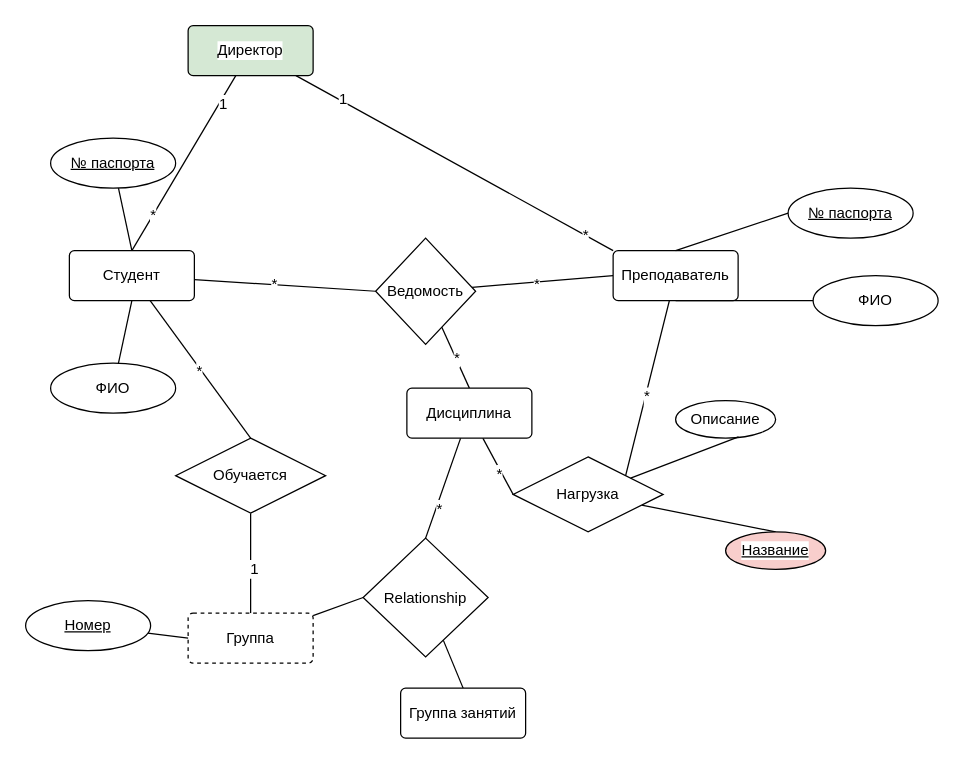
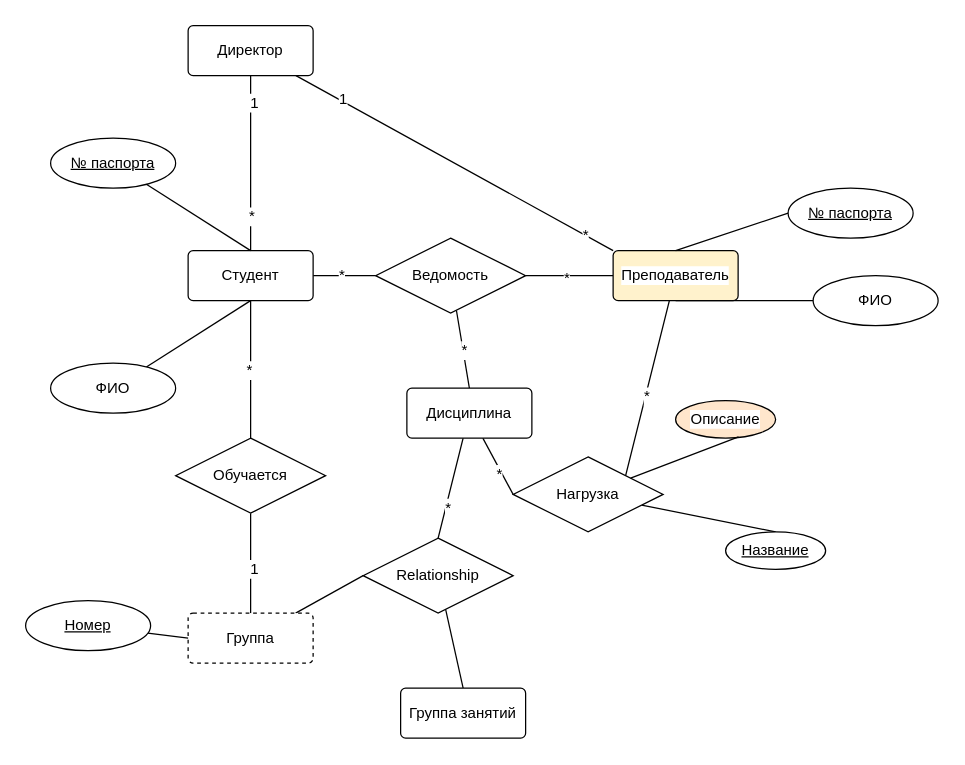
- <mxCell id="38" value="Директор" style="rounded=1;arcSize=10;whiteSpace=wrap;html=1;align=center;fontFamily=Helvetica;fontSize=12;fontColor=default;labelBackgroundColor=default;fillColor=#d5e8d4;" vertex="1" parent="1"><mxGeometry x="150" y="20" width="100" height="40" as="geometry" /></mxCell>
+ <mxCell id="38" value="Директор" style="rounded=1;arcSize=10;whiteSpace=wrap;html=1;align=center;fontFamily=Helvetica;fontSize=12;fontColor=default;labelBackgroundColor=default;" vertex="1" parent="1"><mxGeometry x="150" y="20" width="100" height="40" as="geometry" /></mxCell>
- <mxCell id="14" value="Студент" style="rounded=1;arcSize=10;whiteSpace=wrap;html=1;align=center;fontFamily=Helvetica;fontSize=12;fontColor=default;labelBackgroundColor=default;" vertex="1" parent="1"><mxGeometry x="55" y="200" width="100" height="40" as="geometry" /></mxCell>
+ <mxCell id="14" value="Студент" style="rounded=1;arcSize=10;whiteSpace=wrap;html=1;align=center;fontFamily=Helvetica;fontSize=12;fontColor=default;labelBackgroundColor=default;" vertex="1" parent="1"><mxGeometry x="150" y="200" width="100" height="40" as="geometry" /></mxCell>
- <mxCell id="17" value="Преподаватель" style="rounded=1;arcSize=10;whiteSpace=wrap;html=1;align=center;fontFamily=Helvetica;fontSize=12;fontColor=default;labelBackgroundColor=default;" vertex="1" parent="1"><mxGeometry x="490" y="200" width="100" height="40" as="geometry" /></mxCell>
+ <mxCell id="17" value="Преподаватель" style="rounded=1;arcSize=10;whiteSpace=wrap;html=1;align=center;fontFamily=Helvetica;fontSize=12;fontColor=default;labelBackgroundColor=default;fillColor=#fff2cc;" vertex="1" parent="1"><mxGeometry x="490" y="200" width="100" height="40" as="geometry" /></mxCell>
- <mxCell id="9" value="Ведомость" style="shape=rhombus;perimeter=rhombusPerimeter;whiteSpace=wrap;html=1;align=center;fontFamily=Helvetica;fontSize=12;fontColor=default;labelBackgroundColor=default;" vertex="1" parent="1"><mxGeometry x="300" y="190" width="80" height="85" as="geometry" /></mxCell>
+ <mxCell id="9" value="Ведомость" style="shape=rhombus;perimeter=rhombusPerimeter;whiteSpace=wrap;html=1;align=center;fontFamily=Helvetica;fontSize=12;fontColor=default;labelBackgroundColor=default;" vertex="1" parent="1"><mxGeometry x="300" y="190" width="120" height="60" as="geometry" /></mxCell>
- <mxCell id="43" value="Описание" style="ellipse;whiteSpace=wrap;html=1;align=center;fontFamily=Helvetica;fontSize=12;fontColor=default;labelBackgroundColor=default;" vertex="1" parent="1"><mxGeometry x="540" y="320" width="80" height="30" as="geometry" /></mxCell>
+ <mxCell id="43" value="Описание" style="ellipse;whiteSpace=wrap;html=1;align=center;fontFamily=Helvetica;fontSize=12;fontColor=default;labelBackgroundColor=default;fillColor=#ffe6cc;" vertex="1" parent="1"><mxGeometry x="540" y="320" width="80" height="30" as="geometry" /></mxCell>
- <mxCell id="45" value="Название" style="ellipse;whiteSpace=wrap;html=1;align=center;fontStyle=4;fontFamily=Helvetica;fontSize=12;fontColor=default;labelBackgroundColor=default;fillColor=#f8cecc;" vertex="1" parent="1"><mxGeometry x="580" y="425" width="80" height="30" as="geometry" /></mxCell>
+ <mxCell id="45" value="Название" style="ellipse;whiteSpace=wrap;html=1;align=center;fontStyle=4;fontFamily=Helvetica;fontSize=12;fontColor=default;labelBackgroundColor=default;" vertex="1" parent="1"><mxGeometry x="580" y="425" width="80" height="30" as="geometry" /></mxCell>
- <mxCell id="42" value="Relationship" style="shape=rhombus;perimeter=rhombusPerimeter;whiteSpace=wrap;html=1;align=center;fontFamily=Helvetica;fontSize=12;fontColor=default;labelBackgroundColor=default;" vertex="1" parent="1"><mxGeometry x="290" y="430" width="100" height="95" as="geometry" /></mxCell>
+ <mxCell id="42" value="Relationship" style="shape=rhombus;perimeter=rhombusPerimeter;whiteSpace=wrap;html=1;align=center;fontFamily=Helvetica;fontSize=12;fontColor=default;labelBackgroundColor=default;" vertex="1" parent="1"><mxGeometry x="290" y="430" width="120" height="60" as="geometry" /></mxCell>
